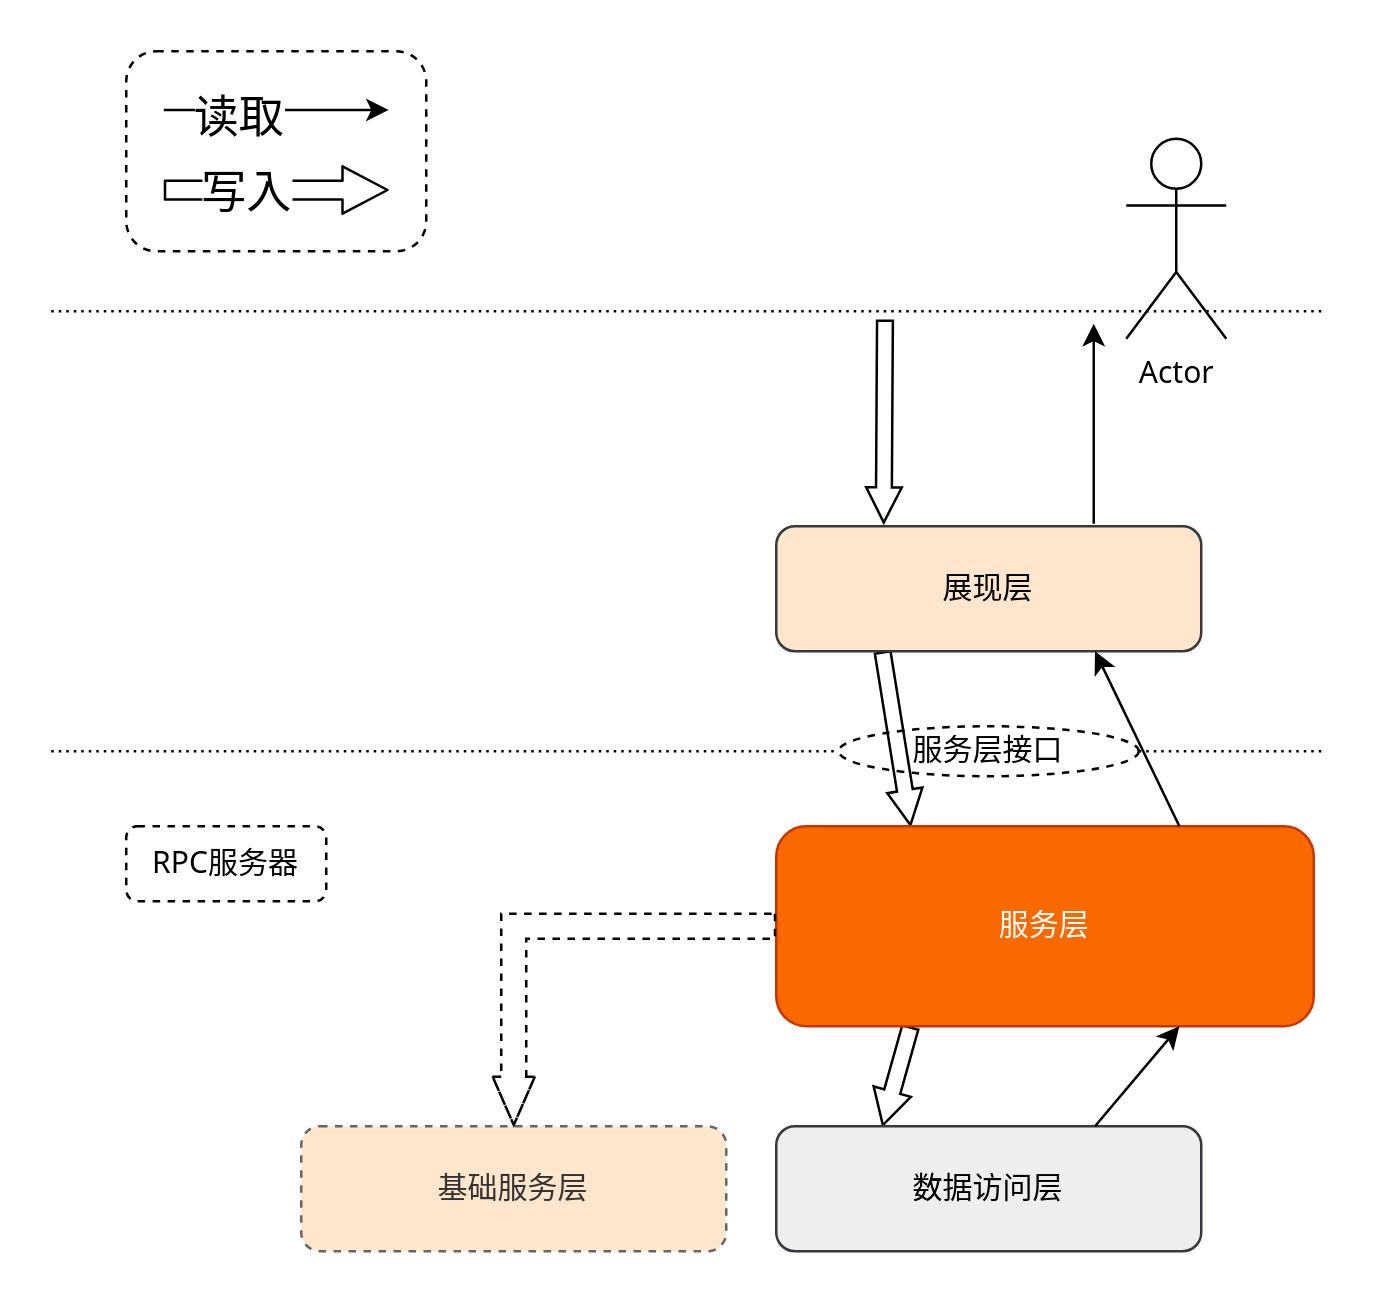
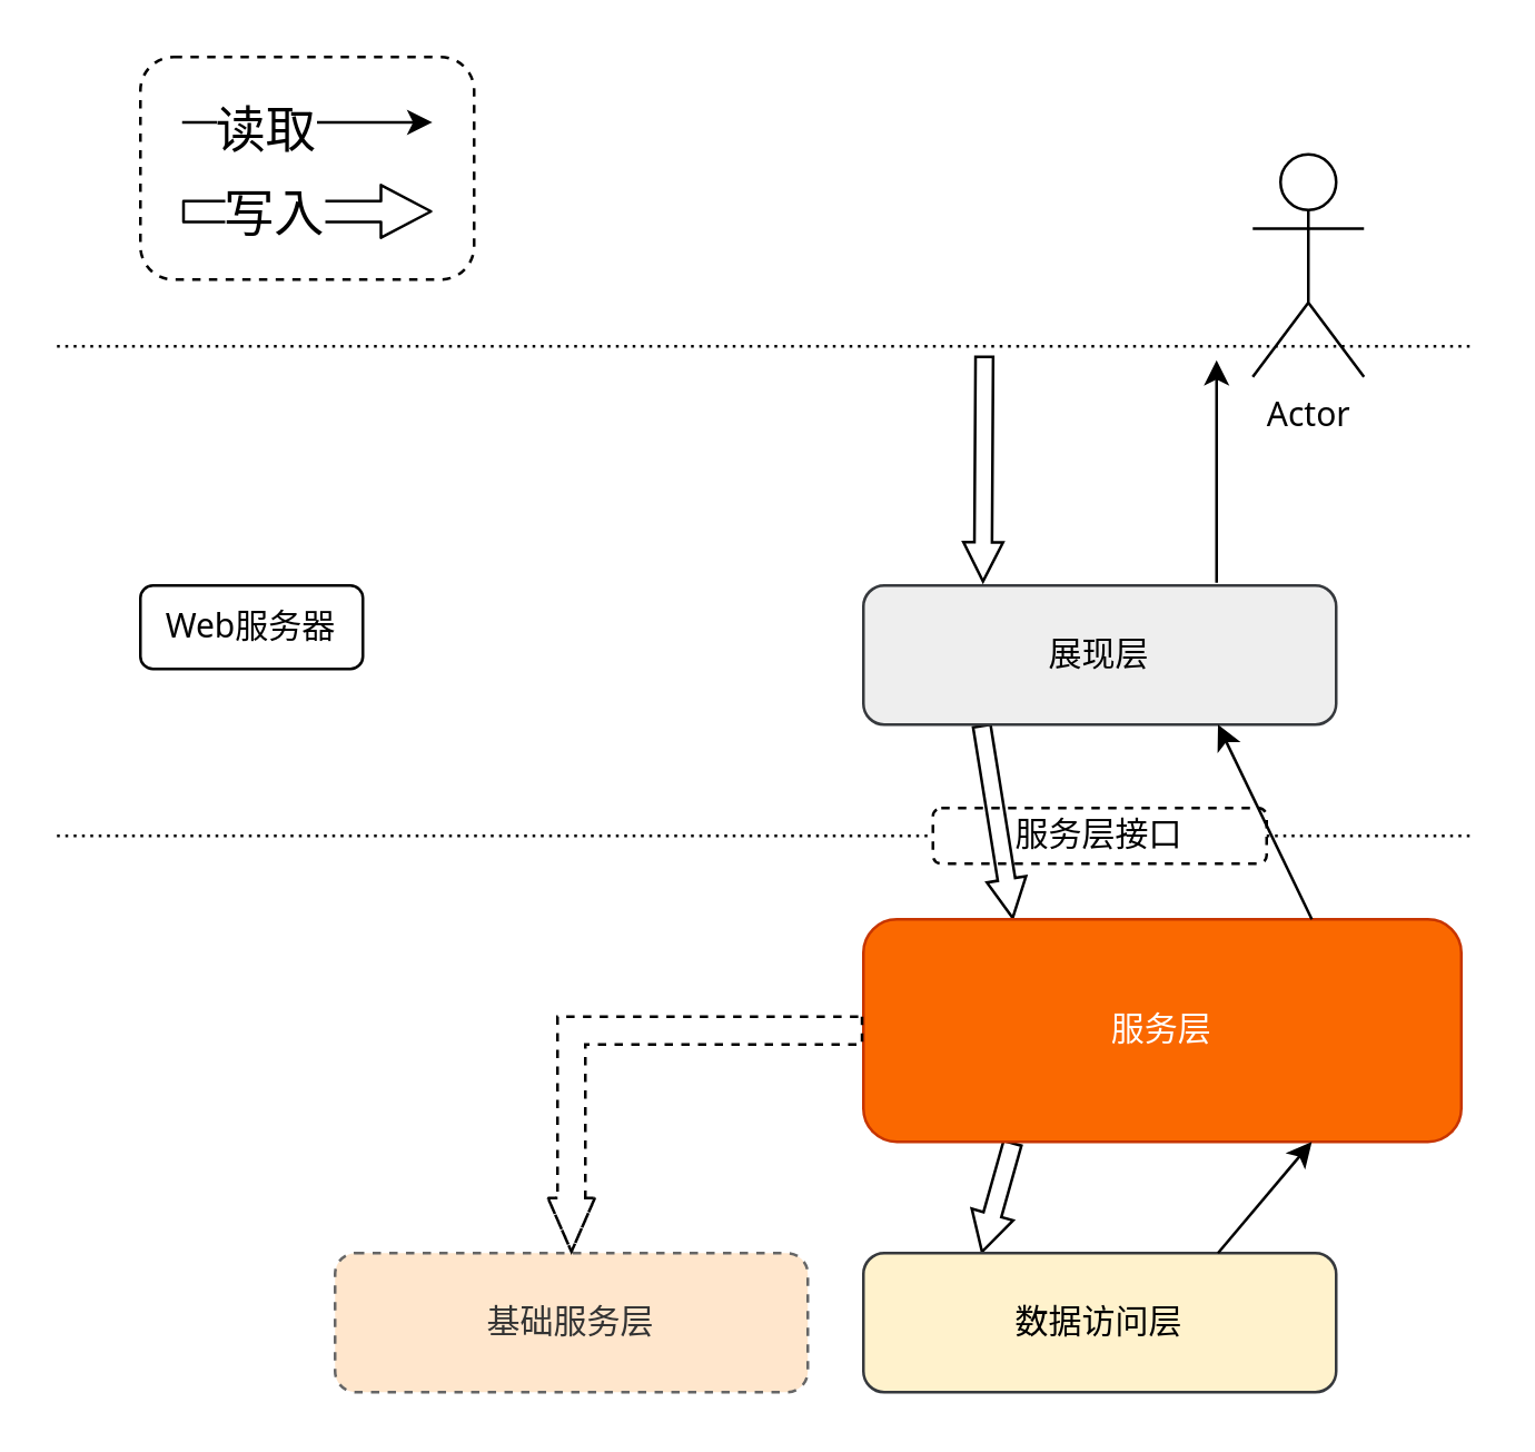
+ <mxCell id="19" value="Web服务器" style="text;html=1;strokeColor=#000000;fillColor=none;align=center;verticalAlign=middle;whiteSpace=wrap;rounded=1;fontFamily=Sans;fontSize=12;" parent="1" vertex="1"><mxGeometry x="50" y="210" width="80" height="30" as="geometry" /></mxCell>
- <mxCell id="3" value="展现层" style="rounded=1;whiteSpace=wrap;html=1;fillColor=#ffe6cc;strokeColor=#36393d;" parent="1" vertex="1"><mxGeometry x="310" y="210" width="170" height="50" as="geometry" /></mxCell>
+ <mxCell id="3" value="展现层" style="rounded=1;whiteSpace=wrap;html=1;fillColor=#eeeeee;strokeColor=#36393d;" parent="1" vertex="1"><mxGeometry x="310" y="210" width="170" height="50" as="geometry" /></mxCell>
- <mxCell id="24" value="服务层接口" style="ellipse;whiteSpace=wrap;html=1;dashed=1;strokeColor=#000000;fillColor=none;fontFamily=Sans;fontSize=12;" parent="1" vertex="1"><mxGeometry x="335" y="290" width="120" height="20" as="geometry" /></mxCell>
+ <mxCell id="24" value="服务层接口" style="rounded=1;whiteSpace=wrap;html=1;dashed=1;strokeColor=#000000;fillColor=none;fontFamily=Sans;fontSize=12;" parent="1" vertex="1"><mxGeometry x="335" y="290" width="120" height="20" as="geometry" /></mxCell>
- <mxCell id="20" value="RPC服务器" style="text;html=1;strokeColor=#000000;fillColor=none;align=center;verticalAlign=middle;whiteSpace=wrap;rounded=1;fontFamily=Sans;fontSize=12;dashed=1;" parent="1" vertex="1"><mxGeometry x="50" y="330" width="80" height="30" as="geometry" /></mxCell>
- <mxCell id="6" value="数据访问层" style="rounded=1;whiteSpace=wrap;html=1;fillColor=#eeeeee;strokeColor=#36393d;" parent="1" vertex="1"><mxGeometry x="310" y="450" width="170" height="50" as="geometry" /></mxCell>
+ <mxCell id="6" value="数据访问层" style="rounded=1;whiteSpace=wrap;html=1;fillColor=#fff2cc;strokeColor=#36393d;" parent="1" vertex="1"><mxGeometry x="310" y="450" width="170" height="50" as="geometry" /></mxCell>
